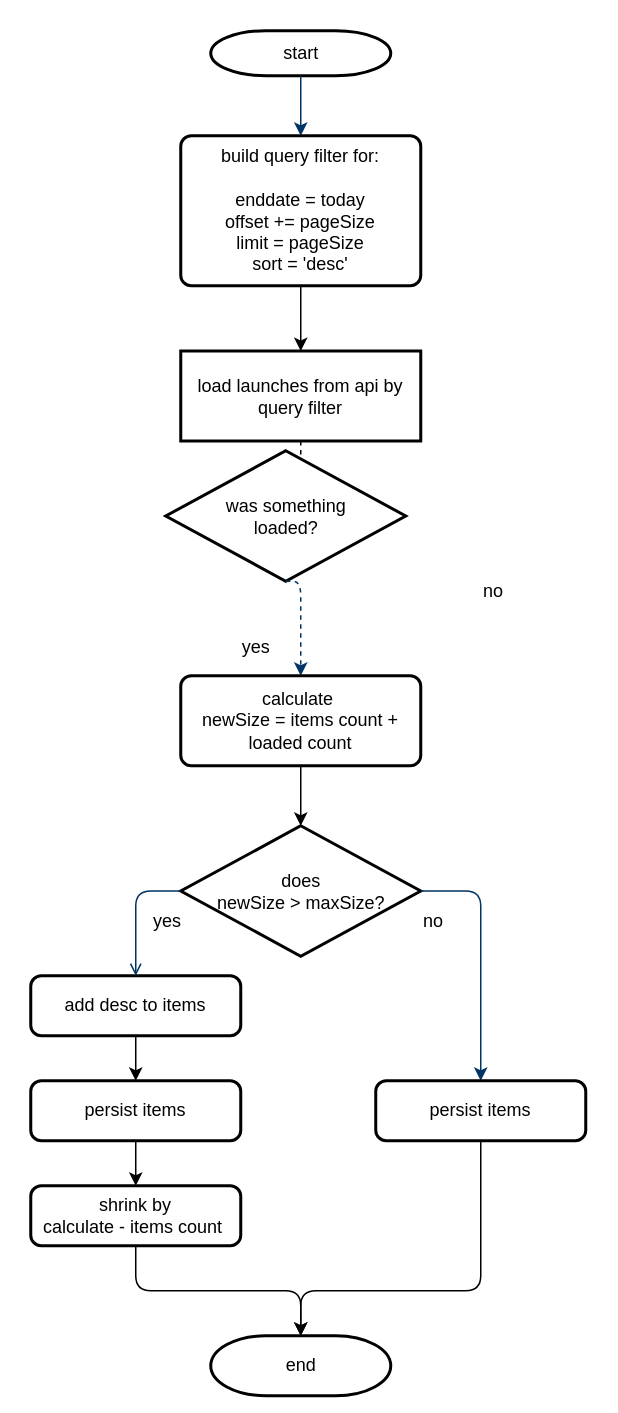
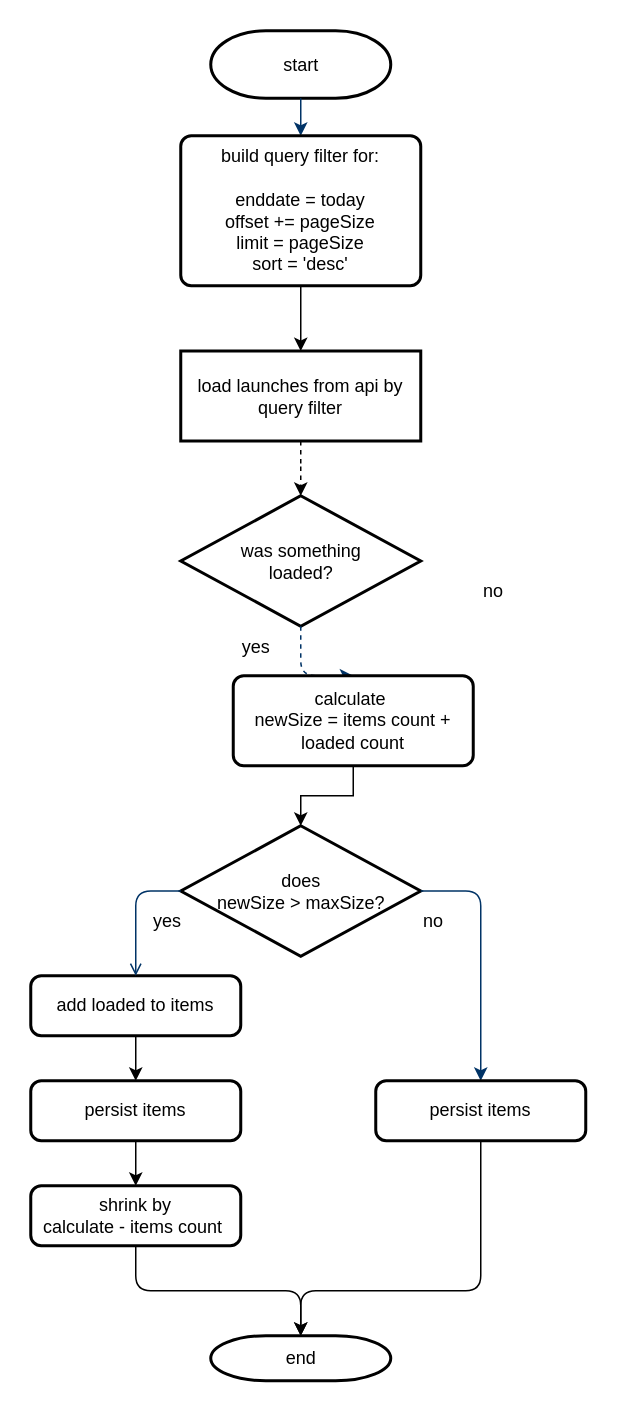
- <mxCell id="2" value="start" style="shape=mxgraph.flowchart.terminator;strokeWidth=2;gradientColor=none;gradientDirection=north;fontStyle=0;html=1;" parent="1" vertex="1"><mxGeometry x="140" y="20" width="120" height="30" as="geometry" /></mxCell>
+ <mxCell id="2" value="start" style="shape=mxgraph.flowchart.terminator;strokeWidth=2;gradientColor=none;gradientDirection=north;fontStyle=0;html=1;" parent="1" vertex="1"><mxGeometry x="140" y="20" width="120" height="45" as="geometry" /></mxCell>
- <mxCell id="8" value="was something&lt;br&gt;loaded?" style="shape=mxgraph.flowchart.decision;strokeWidth=2;gradientColor=none;gradientDirection=north;fontStyle=0;html=1;" parent="1" vertex="1"><mxGeometry x="110" y="300" width="160" height="87" as="geometry" /></mxCell>
+ <mxCell id="8" value="was something&lt;br&gt;loaded?" style="shape=mxgraph.flowchart.decision;strokeWidth=2;gradientColor=none;gradientDirection=north;fontStyle=0;html=1;" parent="1" vertex="1"><mxGeometry x="120" y="330" width="160" height="87" as="geometry" /></mxCell>
- <mxCell id="14" value="calculate&amp;nbsp;&lt;br&gt;newSize = items count + loaded count" style="rounded=1;whiteSpace=wrap;html=1;absoluteArcSize=1;arcSize=14;strokeWidth=2;" parent="1" vertex="1"><mxGeometry x="120" y="450" width="160" height="60" as="geometry" /></mxCell>
+ <mxCell id="14" value="calculate&amp;nbsp;&lt;br&gt;newSize = items count + loaded count" style="rounded=1;whiteSpace=wrap;html=1;absoluteArcSize=1;arcSize=14;strokeWidth=2;" parent="1" vertex="1"><mxGeometry x="155" y="450" width="160" height="60" as="geometry" /></mxCell>
- <mxCell id="20" value="add desc to items" style="rounded=1;whiteSpace=wrap;html=1;absoluteArcSize=1;arcSize=14;strokeWidth=2;" parent="1" vertex="1"><mxGeometry x="20" y="650" width="140" height="40" as="geometry" /></mxCell>
+ <mxCell id="20" value="add loaded to items" style="rounded=1;whiteSpace=wrap;html=1;absoluteArcSize=1;arcSize=14;strokeWidth=2;" parent="1" vertex="1"><mxGeometry x="20" y="650" width="140" height="40" as="geometry" /></mxCell>
- <mxCell id="12" value="end" style="shape=mxgraph.flowchart.terminator;strokeWidth=2;gradientColor=none;gradientDirection=north;fontStyle=0;html=1;" parent="1" vertex="1"><mxGeometry x="140" y="890" width="120" height="40" as="geometry" /></mxCell>
+ <mxCell id="12" value="end" style="shape=mxgraph.flowchart.terminator;strokeWidth=2;gradientColor=none;gradientDirection=north;fontStyle=0;html=1;" parent="1" vertex="1"><mxGeometry x="140" y="890" width="120" height="30" as="geometry" /></mxCell>
